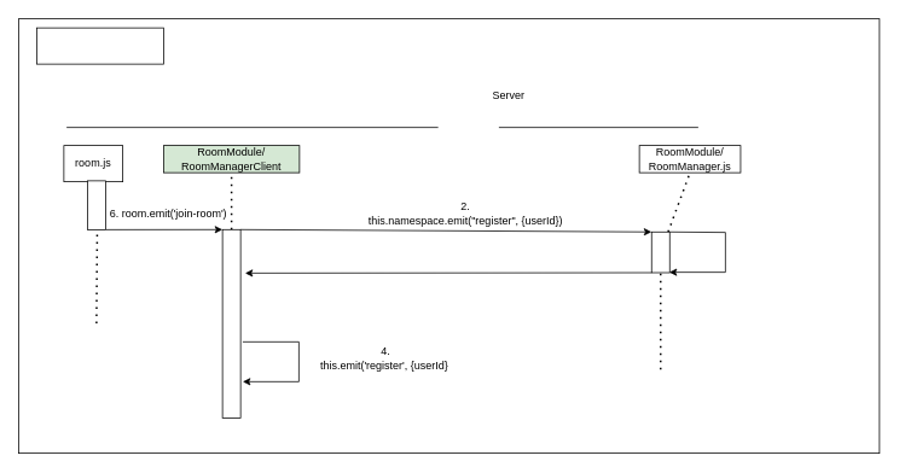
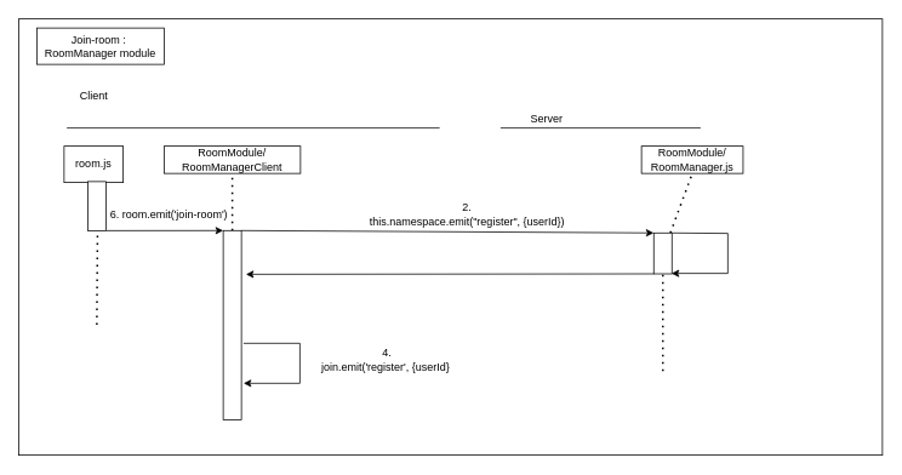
+ <mxCell id="14" value="Join-room :&amp;nbsp;&lt;br&gt;RoomManager module" style="text;strokeColor=none;align=center;fillColor=none;html=1;verticalAlign=middle;whiteSpace=wrap;rounded=0;" parent="1" vertex="1"><mxGeometry x="45" y="35" width="130" height="30" as="geometry" /></mxCell>
+ <mxCell id="11" value="Client" style="text;strokeColor=none;align=center;fillColor=none;html=1;verticalAlign=middle;whiteSpace=wrap;rounded=0;" parent="1" vertex="1"><mxGeometry x="73" y="90" width="60" height="30" as="geometry" /></mxCell>
- <mxCell id="12" value="Server" style="text;strokeColor=none;align=center;fillColor=none;html=1;verticalAlign=middle;whiteSpace=wrap;rounded=0;" parent="1" vertex="1"><mxGeometry x="530.5" y="90" width="60" height="30" as="geometry" /></mxCell>
+ <mxCell id="12" value="Server" style="text;strokeColor=none;align=center;fillColor=none;html=1;verticalAlign=middle;whiteSpace=wrap;rounded=0;" parent="1" vertex="1"><mxGeometry x="570.5" y="115" width="60" height="30" as="geometry" /></mxCell>
- <mxCell id="15" value="RoomModule/&lt;br&gt;RoomManagerClient" style="rounded=0;whiteSpace=wrap;html=1;fillColor=#d5e8d4;" parent="1" vertex="1"><mxGeometry x="179.99" y="160" width="150.01" height="30" as="geometry" /></mxCell>
+ <mxCell id="15" value="RoomModule/&lt;br&gt;RoomManagerClient" style="rounded=0;whiteSpace=wrap;html=1;" parent="1" vertex="1"><mxGeometry x="179.99" y="160" width="150.01" height="30" as="geometry" /></mxCell>
- <mxCell id="24" value="4.&lt;br&gt;this.emit('register', {userId}&amp;nbsp;" style="text;strokeColor=none;align=center;fillColor=none;html=1;verticalAlign=middle;whiteSpace=wrap;rounded=0;" parent="1" vertex="1"><mxGeometry x="330" y="380" width="191.31" height="30" as="geometry" /></mxCell>
+ <mxCell id="24" value="4.&lt;br&gt;join.emit('register', {userId}&amp;nbsp;" style="text;strokeColor=none;align=center;fillColor=none;html=1;verticalAlign=middle;whiteSpace=wrap;rounded=0;" parent="1" vertex="1"><mxGeometry x="330" y="380" width="191.31" height="30" as="geometry" /></mxCell>
